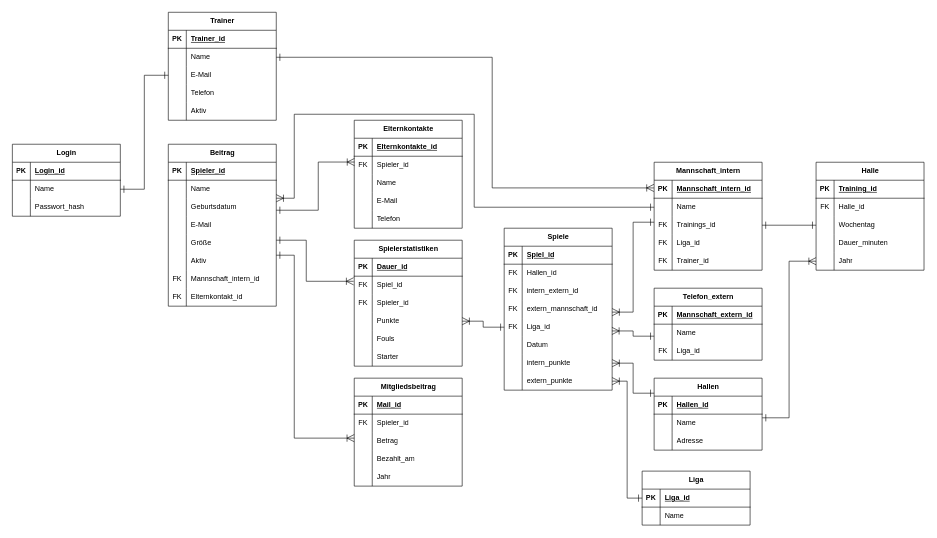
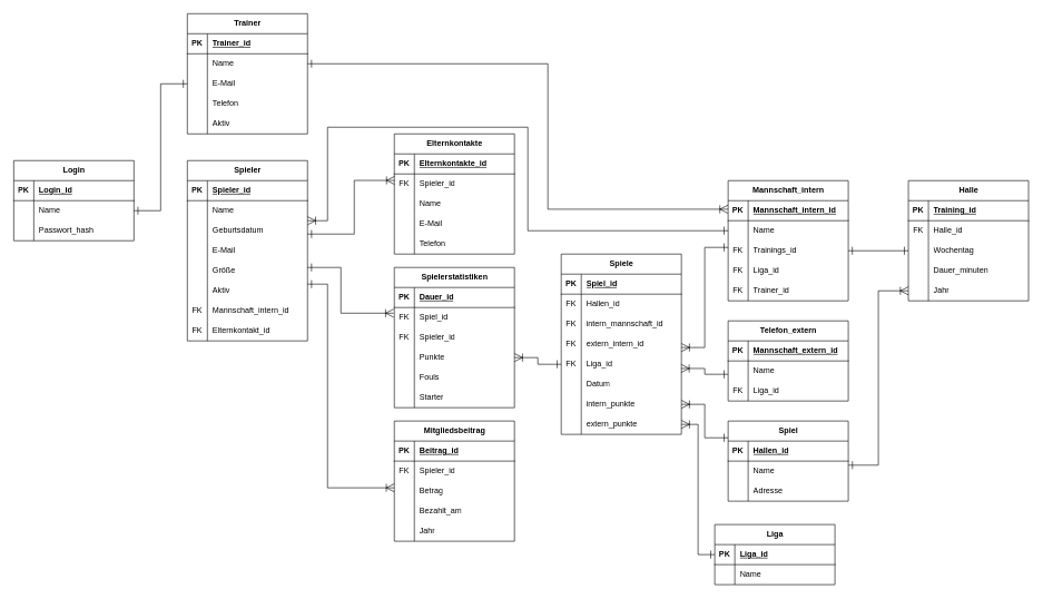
- <mxCell id="4" value="Beitrag" style="shape=table;startSize=30;container=1;collapsible=1;childLayout=tableLayout;fixedRows=1;rowLines=0;fontStyle=1;align=center;resizeLast=1;html=1;" parent="1" vertex="1"><mxGeometry x="280" y="240" width="180" height="270" as="geometry"><mxRectangle x="-600" y="40" width="80" height="30" as="alternateBounds" /></mxGeometry></mxCell>
+ <mxCell id="4" value="Spieler" style="shape=table;startSize=30;container=1;collapsible=1;childLayout=tableLayout;fixedRows=1;rowLines=0;fontStyle=1;align=center;resizeLast=1;html=1;" parent="1" vertex="1"><mxGeometry x="280" y="240" width="180" height="270" as="geometry"><mxRectangle x="-600" y="40" width="80" height="30" as="alternateBounds" /></mxGeometry></mxCell>
- <mxCell id="100" value="intern_extern_id" style="shape=partialRectangle;connectable=0;fillColor=none;top=0;left=0;bottom=0;right=0;align=left;spacingLeft=6;overflow=hidden;whiteSpace=wrap;html=1;" vertex="1" parent="98"><mxGeometry x="30" width="150" height="30" as="geometry"><mxRectangle width="150" height="30" as="alternateBounds" /></mxGeometry></mxCell>
+ <mxCell id="100" value="intern_mannschaft_id" style="shape=partialRectangle;connectable=0;fillColor=none;top=0;left=0;bottom=0;right=0;align=left;spacingLeft=6;overflow=hidden;whiteSpace=wrap;html=1;" vertex="1" parent="98"><mxGeometry x="30" width="150" height="30" as="geometry"><mxRectangle width="150" height="30" as="alternateBounds" /></mxGeometry></mxCell>
- <mxCell id="103" value="extern_mannschaft_id" style="shape=partialRectangle;connectable=0;fillColor=none;top=0;left=0;bottom=0;right=0;align=left;spacingLeft=6;overflow=hidden;whiteSpace=wrap;html=1;" vertex="1" parent="101"><mxGeometry x="30" width="150" height="30" as="geometry"><mxRectangle width="150" height="30" as="alternateBounds" /></mxGeometry></mxCell>
+ <mxCell id="103" value="extern_intern_id" style="shape=partialRectangle;connectable=0;fillColor=none;top=0;left=0;bottom=0;right=0;align=left;spacingLeft=6;overflow=hidden;whiteSpace=wrap;html=1;" vertex="1" parent="101"><mxGeometry x="30" width="150" height="30" as="geometry"><mxRectangle width="150" height="30" as="alternateBounds" /></mxGeometry></mxCell>
- <mxCell id="145" value="Hallen" style="shape=table;startSize=30;container=1;collapsible=1;childLayout=tableLayout;fixedRows=1;rowLines=0;fontStyle=1;align=center;resizeLast=1;html=1;" vertex="1" parent="1"><mxGeometry x="1090" y="630" width="180" height="120" as="geometry"><mxRectangle x="-600" y="40" width="80" height="30" as="alternateBounds" /></mxGeometry></mxCell>
+ <mxCell id="145" value="Spiel" style="shape=table;startSize=30;container=1;collapsible=1;childLayout=tableLayout;fixedRows=1;rowLines=0;fontStyle=1;align=center;resizeLast=1;html=1;" vertex="1" parent="1"><mxGeometry x="1090" y="630" width="180" height="120" as="geometry"><mxRectangle x="-600" y="40" width="80" height="30" as="alternateBounds" /></mxGeometry></mxCell>
- <mxCell id="58" value="Mail_id" style="shape=partialRectangle;connectable=0;fillColor=none;top=0;left=0;bottom=0;right=0;align=left;spacingLeft=6;fontStyle=5;overflow=hidden;whiteSpace=wrap;html=1;" vertex="1" parent="56"><mxGeometry x="30" width="150" height="30" as="geometry"><mxRectangle width="150" height="30" as="alternateBounds" /></mxGeometry></mxCell>
+ <mxCell id="58" value="Beitrag_id" style="shape=partialRectangle;connectable=0;fillColor=none;top=0;left=0;bottom=0;right=0;align=left;spacingLeft=6;fontStyle=5;overflow=hidden;whiteSpace=wrap;html=1;" vertex="1" parent="56"><mxGeometry x="30" width="150" height="30" as="geometry"><mxRectangle width="150" height="30" as="alternateBounds" /></mxGeometry></mxCell>
